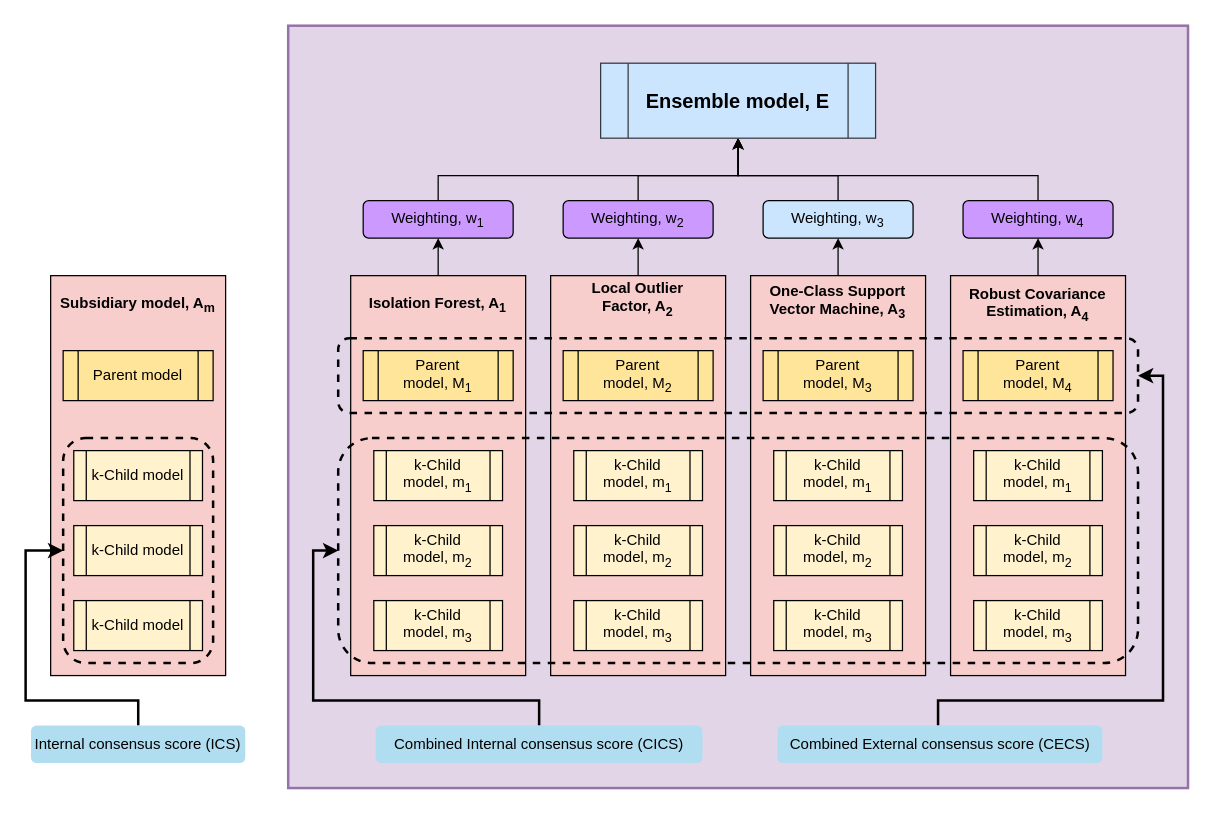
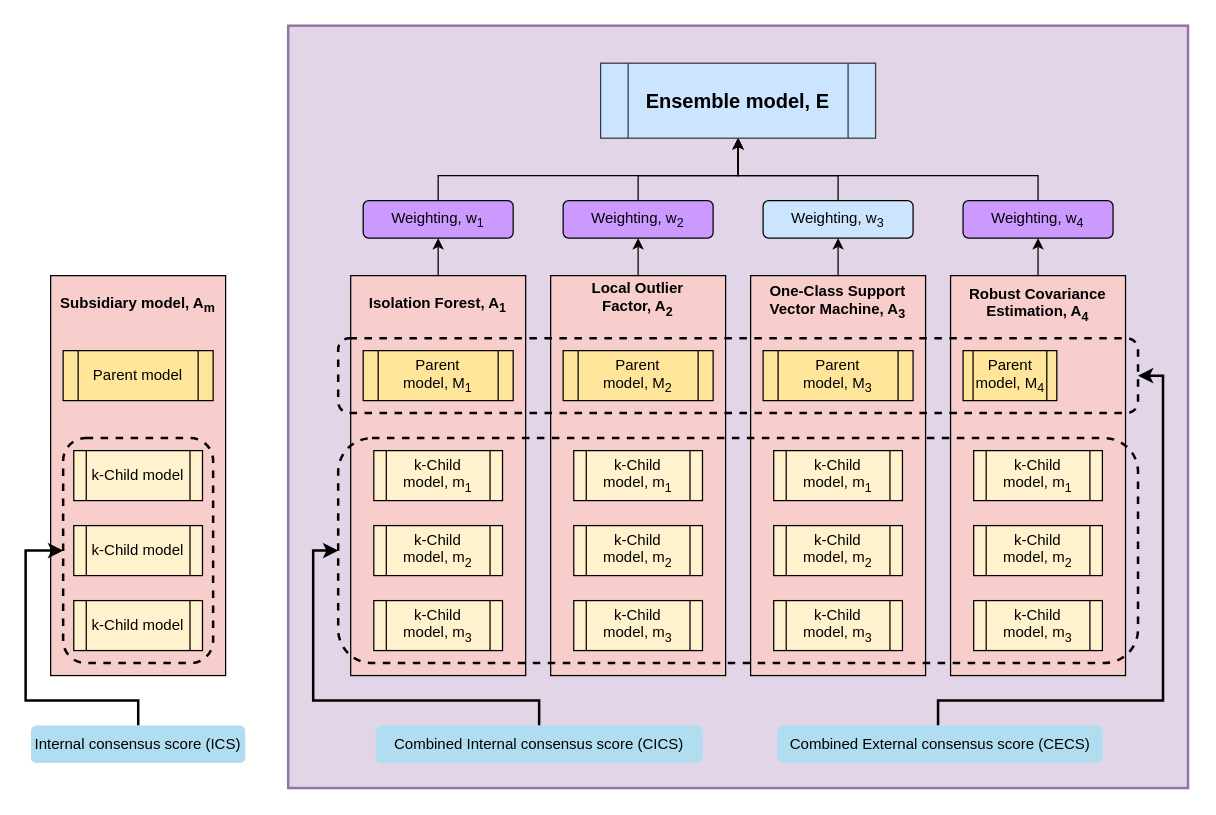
- <mxCell id="23" value="&lt;div&gt;Parent&lt;/div&gt;&lt;div&gt;model, M&lt;sub&gt;4&lt;/sub&gt;&lt;/div&gt;" style="shape=process;whiteSpace=wrap;html=1;backgroundOutline=1;fillColor=#FFE599;" parent="1" vertex="1"><mxGeometry x="770.11" y="280" width="120" height="40" as="geometry" /></mxCell>
+ <mxCell id="23" value="&lt;div&gt;Parent&lt;/div&gt;&lt;div&gt;model, M&lt;sub&gt;4&lt;/sub&gt;&lt;/div&gt;" style="shape=process;whiteSpace=wrap;html=1;backgroundOutline=1;fillColor=#FFE599;" parent="1" vertex="1"><mxGeometry x="770.11" y="280" width="75" height="40" as="geometry" /></mxCell>
